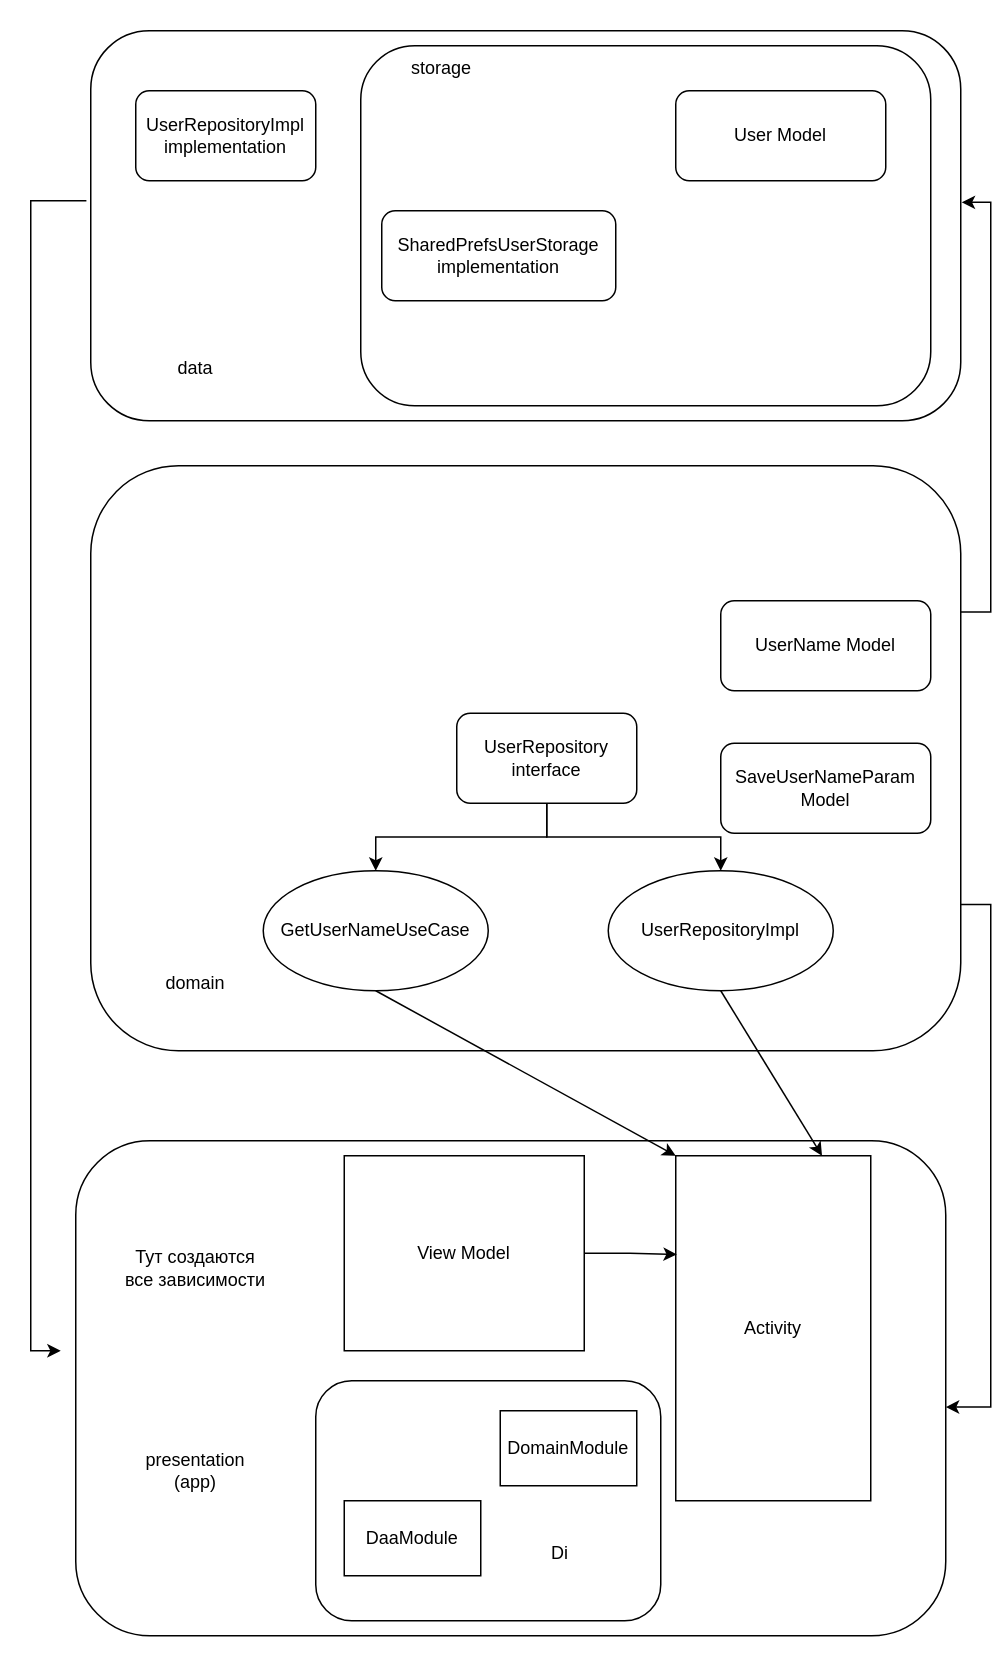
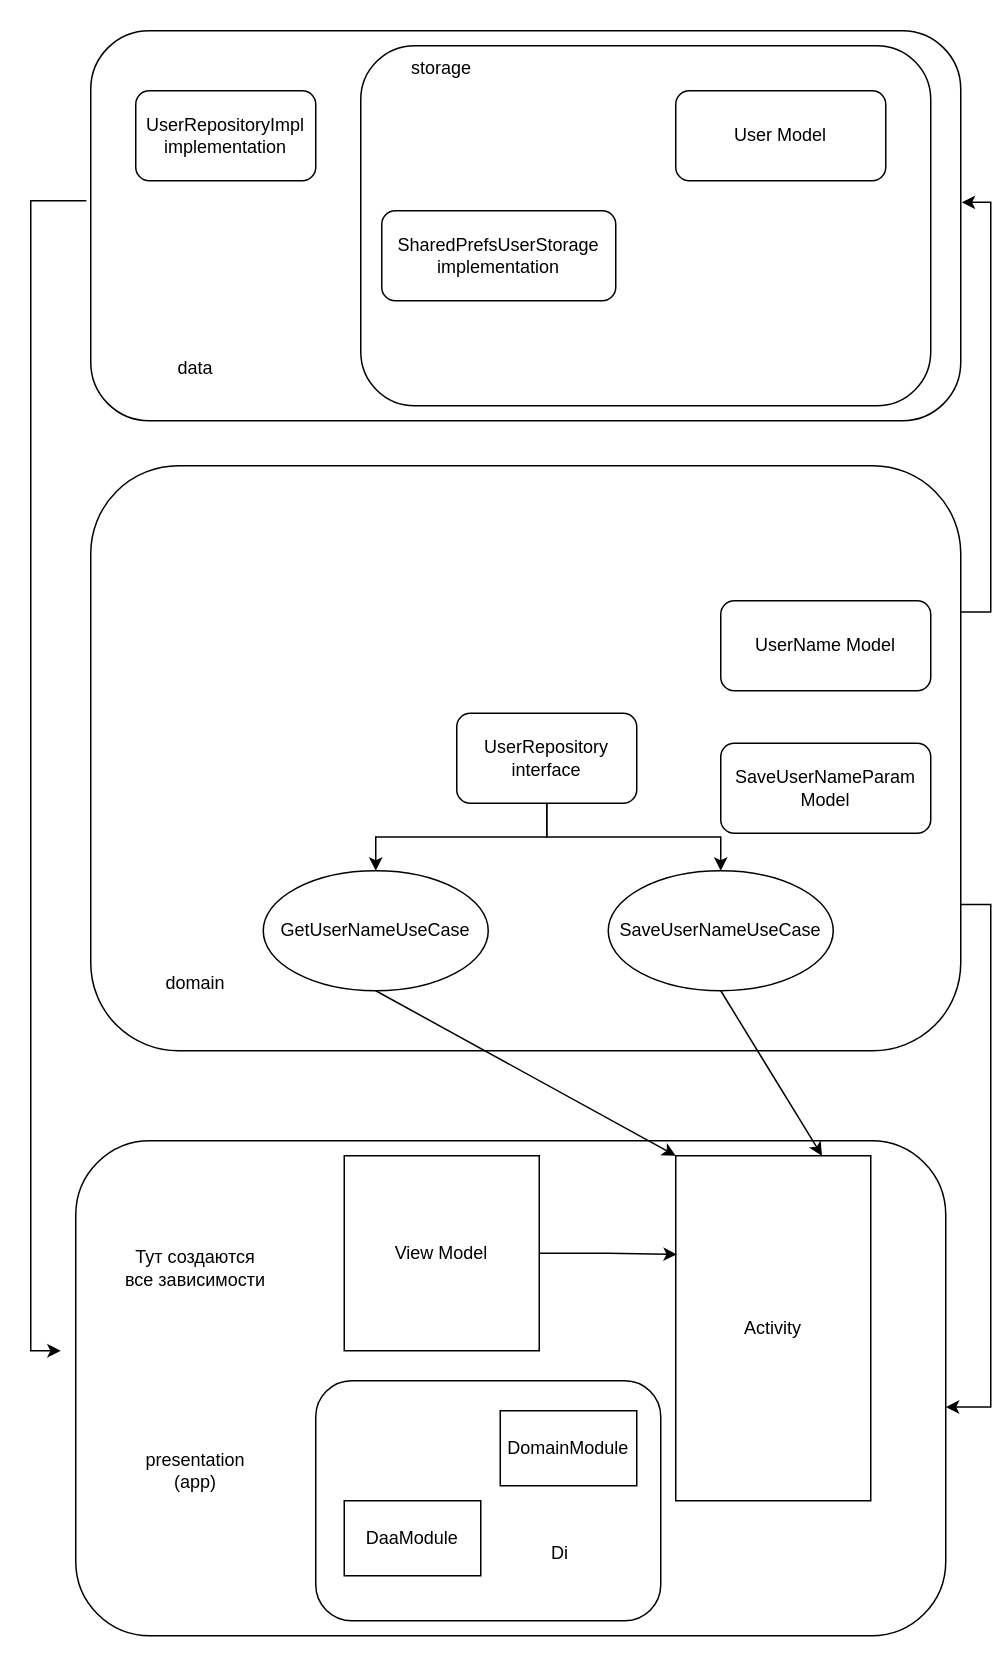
- <mxCell id="10" value="UserRepositoryImpl" style="ellipse;whiteSpace=wrap;html=1;" parent="1" vertex="1"><mxGeometry x="405" y="580" width="150" height="80" as="geometry" /></mxCell>
+ <mxCell id="10" value="SaveUserNameUseCase" style="ellipse;whiteSpace=wrap;html=1;" parent="1" vertex="1"><mxGeometry x="405" y="580" width="150" height="80" as="geometry" /></mxCell>
- <mxCell id="28" value="View Model" style="rounded=0;whiteSpace=wrap;html=1;direction=south;" vertex="1" parent="1"><mxGeometry x="229" y="770" width="160" height="130" as="geometry" /></mxCell>
+ <mxCell id="28" value="View Model" style="rounded=0;whiteSpace=wrap;html=1;direction=south;" vertex="1" parent="1"><mxGeometry x="229" y="770" width="130" height="130" as="geometry" /></mxCell>
